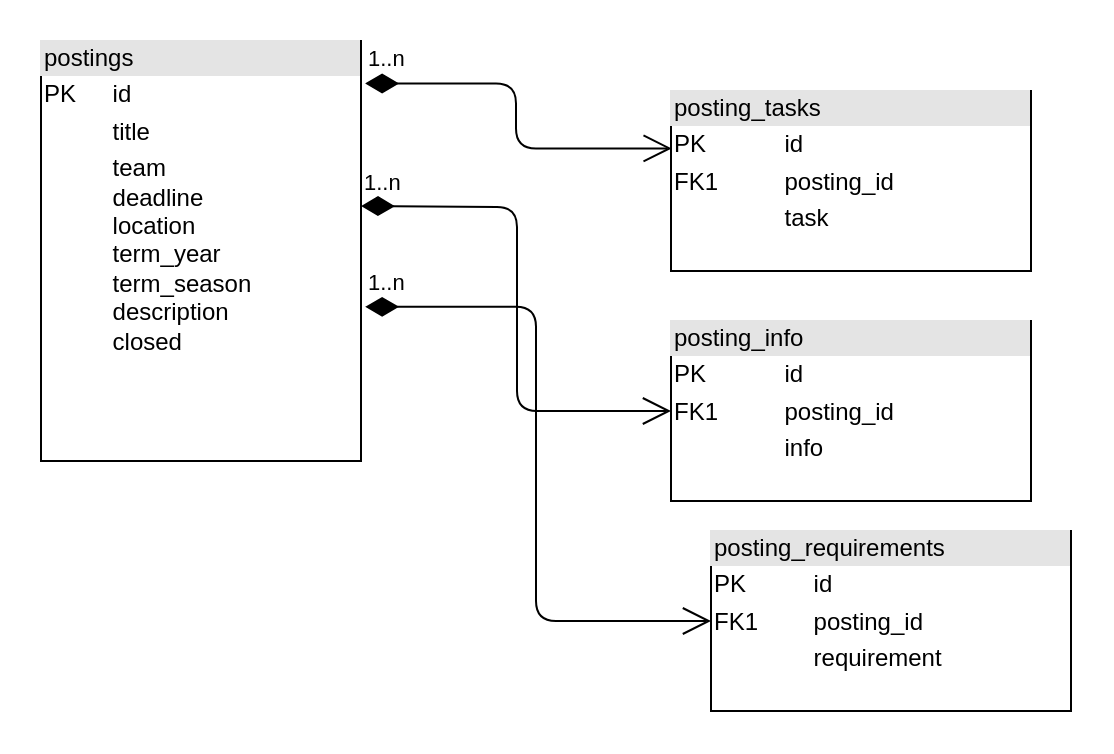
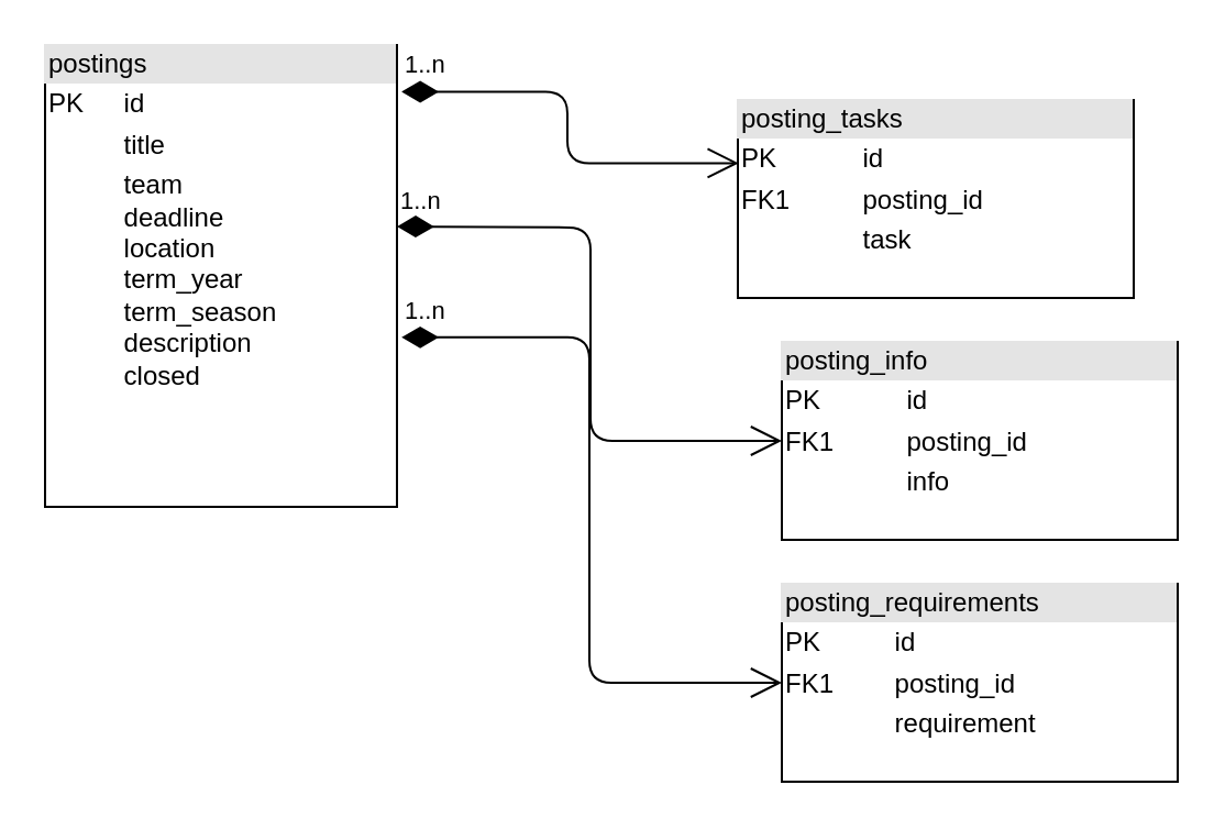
- <mxCell id="5" value="&lt;div style=&quot;box-sizing: border-box ; width: 100% ; background: #e4e4e4 ; padding: 2px&quot;&gt;posting_info&lt;/div&gt;&lt;table style=&quot;width: 100% ; font-size: 1em&quot; cellpadding=&quot;2&quot; cellspacing=&quot;0&quot;&gt;&lt;tbody&gt;&lt;tr&gt;&lt;td&gt;PK&lt;/td&gt;&lt;td&gt;id&lt;/td&gt;&lt;/tr&gt;&lt;tr&gt;&lt;td&gt;FK1&lt;/td&gt;&lt;td&gt;posting_id&lt;/td&gt;&lt;/tr&gt;&lt;tr&gt;&lt;td&gt;&lt;/td&gt;&lt;td&gt;info&lt;br&gt;&lt;/td&gt;&lt;/tr&gt;&lt;/tbody&gt;&lt;/table&gt;" style="verticalAlign=top;align=left;overflow=fill;html=1;" vertex="1" parent="1"><mxGeometry x="335" y="160" width="180" height="90" as="geometry" /></mxCell>
+ <mxCell id="5" value="&lt;div style=&quot;box-sizing: border-box ; width: 100% ; background: #e4e4e4 ; padding: 2px&quot;&gt;posting_info&lt;/div&gt;&lt;table style=&quot;width: 100% ; font-size: 1em&quot; cellpadding=&quot;2&quot; cellspacing=&quot;0&quot;&gt;&lt;tbody&gt;&lt;tr&gt;&lt;td&gt;PK&lt;/td&gt;&lt;td&gt;id&lt;/td&gt;&lt;/tr&gt;&lt;tr&gt;&lt;td&gt;FK1&lt;/td&gt;&lt;td&gt;posting_id&lt;/td&gt;&lt;/tr&gt;&lt;tr&gt;&lt;td&gt;&lt;/td&gt;&lt;td&gt;info&lt;br&gt;&lt;/td&gt;&lt;/tr&gt;&lt;/tbody&gt;&lt;/table&gt;" style="verticalAlign=top;align=left;overflow=fill;html=1;" vertex="1" parent="1"><mxGeometry x="355" y="155" width="180" height="90" as="geometry" /></mxCell>
